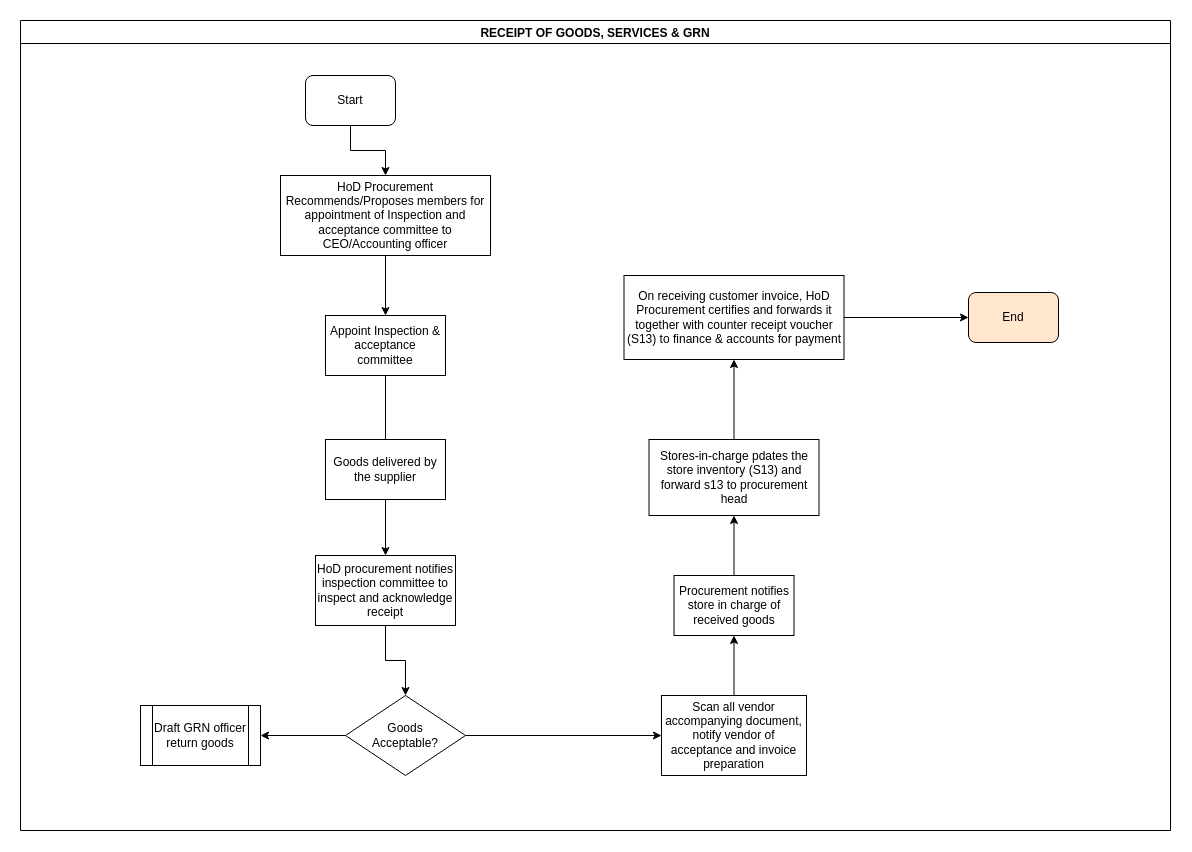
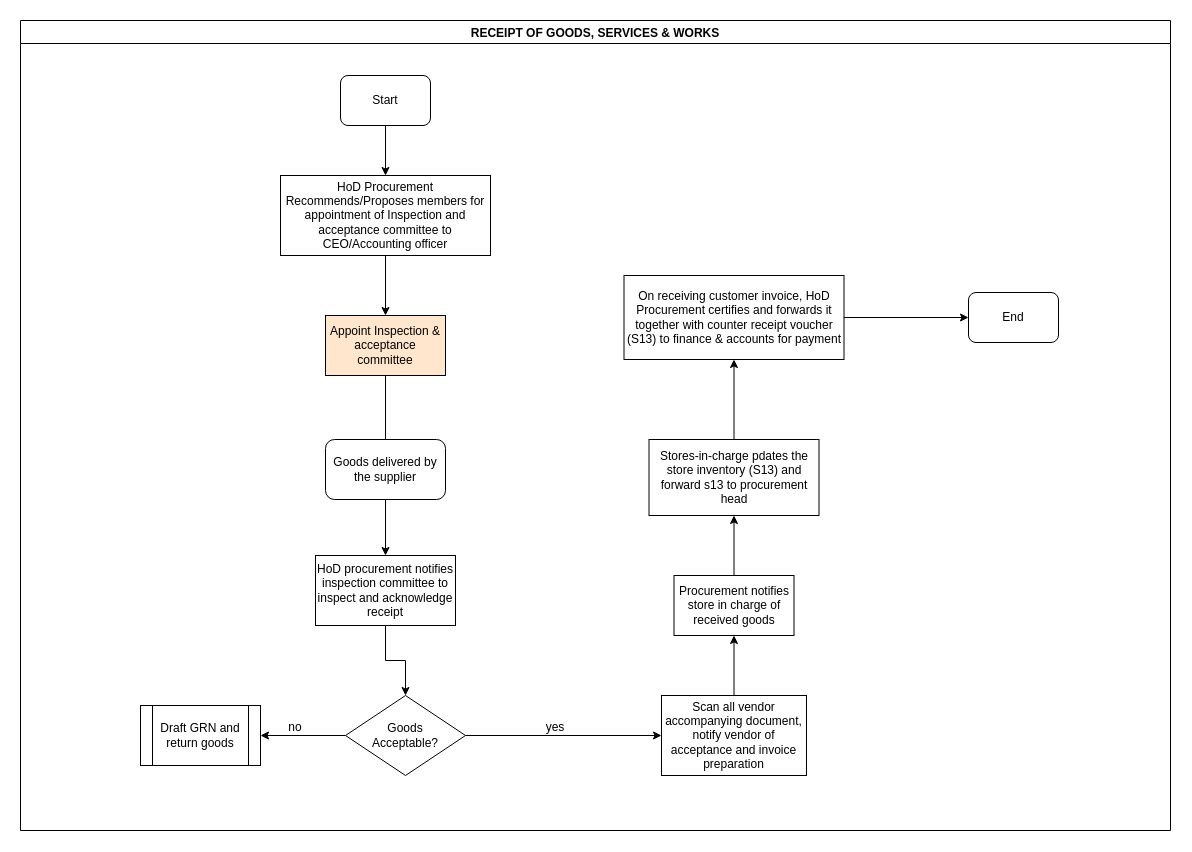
- <mxCell id="2" value="RECEIPT OF GOODS, SERVICES &amp; GRN" style="swimlane;" vertex="1" parent="1"><mxGeometry x="20" y="20" width="1150" height="810" as="geometry" /></mxCell>
+ <mxCell id="2" value="RECEIPT OF GOODS, SERVICES &amp; WORKS" style="swimlane;" vertex="1" parent="1"><mxGeometry x="20" y="20" width="1150" height="810" as="geometry" /></mxCell>
- <mxCell id="3" value="Start" style="rounded=1;whiteSpace=wrap;html=1;" vertex="1" parent="2"><mxGeometry x="285" y="55" width="90" height="50" as="geometry" /></mxCell>
+ <mxCell id="3" value="Start" style="rounded=1;whiteSpace=wrap;html=1;" vertex="1" parent="2"><mxGeometry x="320" y="55" width="90" height="50" as="geometry" /></mxCell>
- <mxCell id="25" value="End" style="rounded=1;whiteSpace=wrap;html=1;fillColor=#ffe6cc;" vertex="1" parent="2"><mxGeometry x="948" y="272" width="90" height="50" as="geometry" /></mxCell>
+ <mxCell id="25" value="End" style="rounded=1;whiteSpace=wrap;html=1;" vertex="1" parent="2"><mxGeometry x="948" y="272" width="90" height="50" as="geometry" /></mxCell>
- <mxCell id="6" value="Appoint Inspection &amp;amp; acceptance committee" style="whiteSpace=wrap;html=1;rounded=0;" vertex="1" parent="2"><mxGeometry x="305" y="295" width="120" height="60" as="geometry" /></mxCell>
+ <mxCell id="6" value="Appoint Inspection &amp;amp; acceptance committee" style="whiteSpace=wrap;html=1;rounded=0;fillColor=#ffe6cc;" vertex="1" parent="2"><mxGeometry x="305" y="295" width="120" height="60" as="geometry" /></mxCell>
- <mxCell id="8" value="Goods delivered by the supplier" style="whiteSpace=wrap;html=1;rounded=0;" vertex="1" parent="2"><mxGeometry x="305" y="419" width="120" height="60" as="geometry" /></mxCell>
+ <mxCell id="8" value="Goods delivered by the supplier" style="whiteSpace=wrap;html=1;rounded=1;" vertex="1" parent="2"><mxGeometry x="305" y="419" width="120" height="60" as="geometry" /></mxCell>
+ <mxCell id="27" value="no" style="text;html=1;strokeColor=none;fillColor=none;align=center;verticalAlign=middle;whiteSpace=wrap;rounded=0;" vertex="1" parent="1"><mxGeometry x="275" y="717" width="40" height="20" as="geometry" /></mxCell>
+ <mxCell id="16" value="yes" style="text;html=1;strokeColor=none;fillColor=none;align=center;verticalAlign=middle;whiteSpace=wrap;rounded=0;" vertex="1" parent="2"><mxGeometry x="515" y="697" width="40" height="20" as="geometry" /></mxCell>
- <mxCell id="14" value="Draft GRN officer return goods" style="shape=process;whiteSpace=wrap;html=1;backgroundOutline=1;rounded=0;" vertex="1" parent="2"><mxGeometry x="120" y="685" width="120" height="60" as="geometry" /></mxCell>
+ <mxCell id="14" value="Draft GRN and return goods" style="shape=process;whiteSpace=wrap;html=1;backgroundOutline=1;rounded=0;" vertex="1" parent="2"><mxGeometry x="120" y="685" width="120" height="60" as="geometry" /></mxCell>
